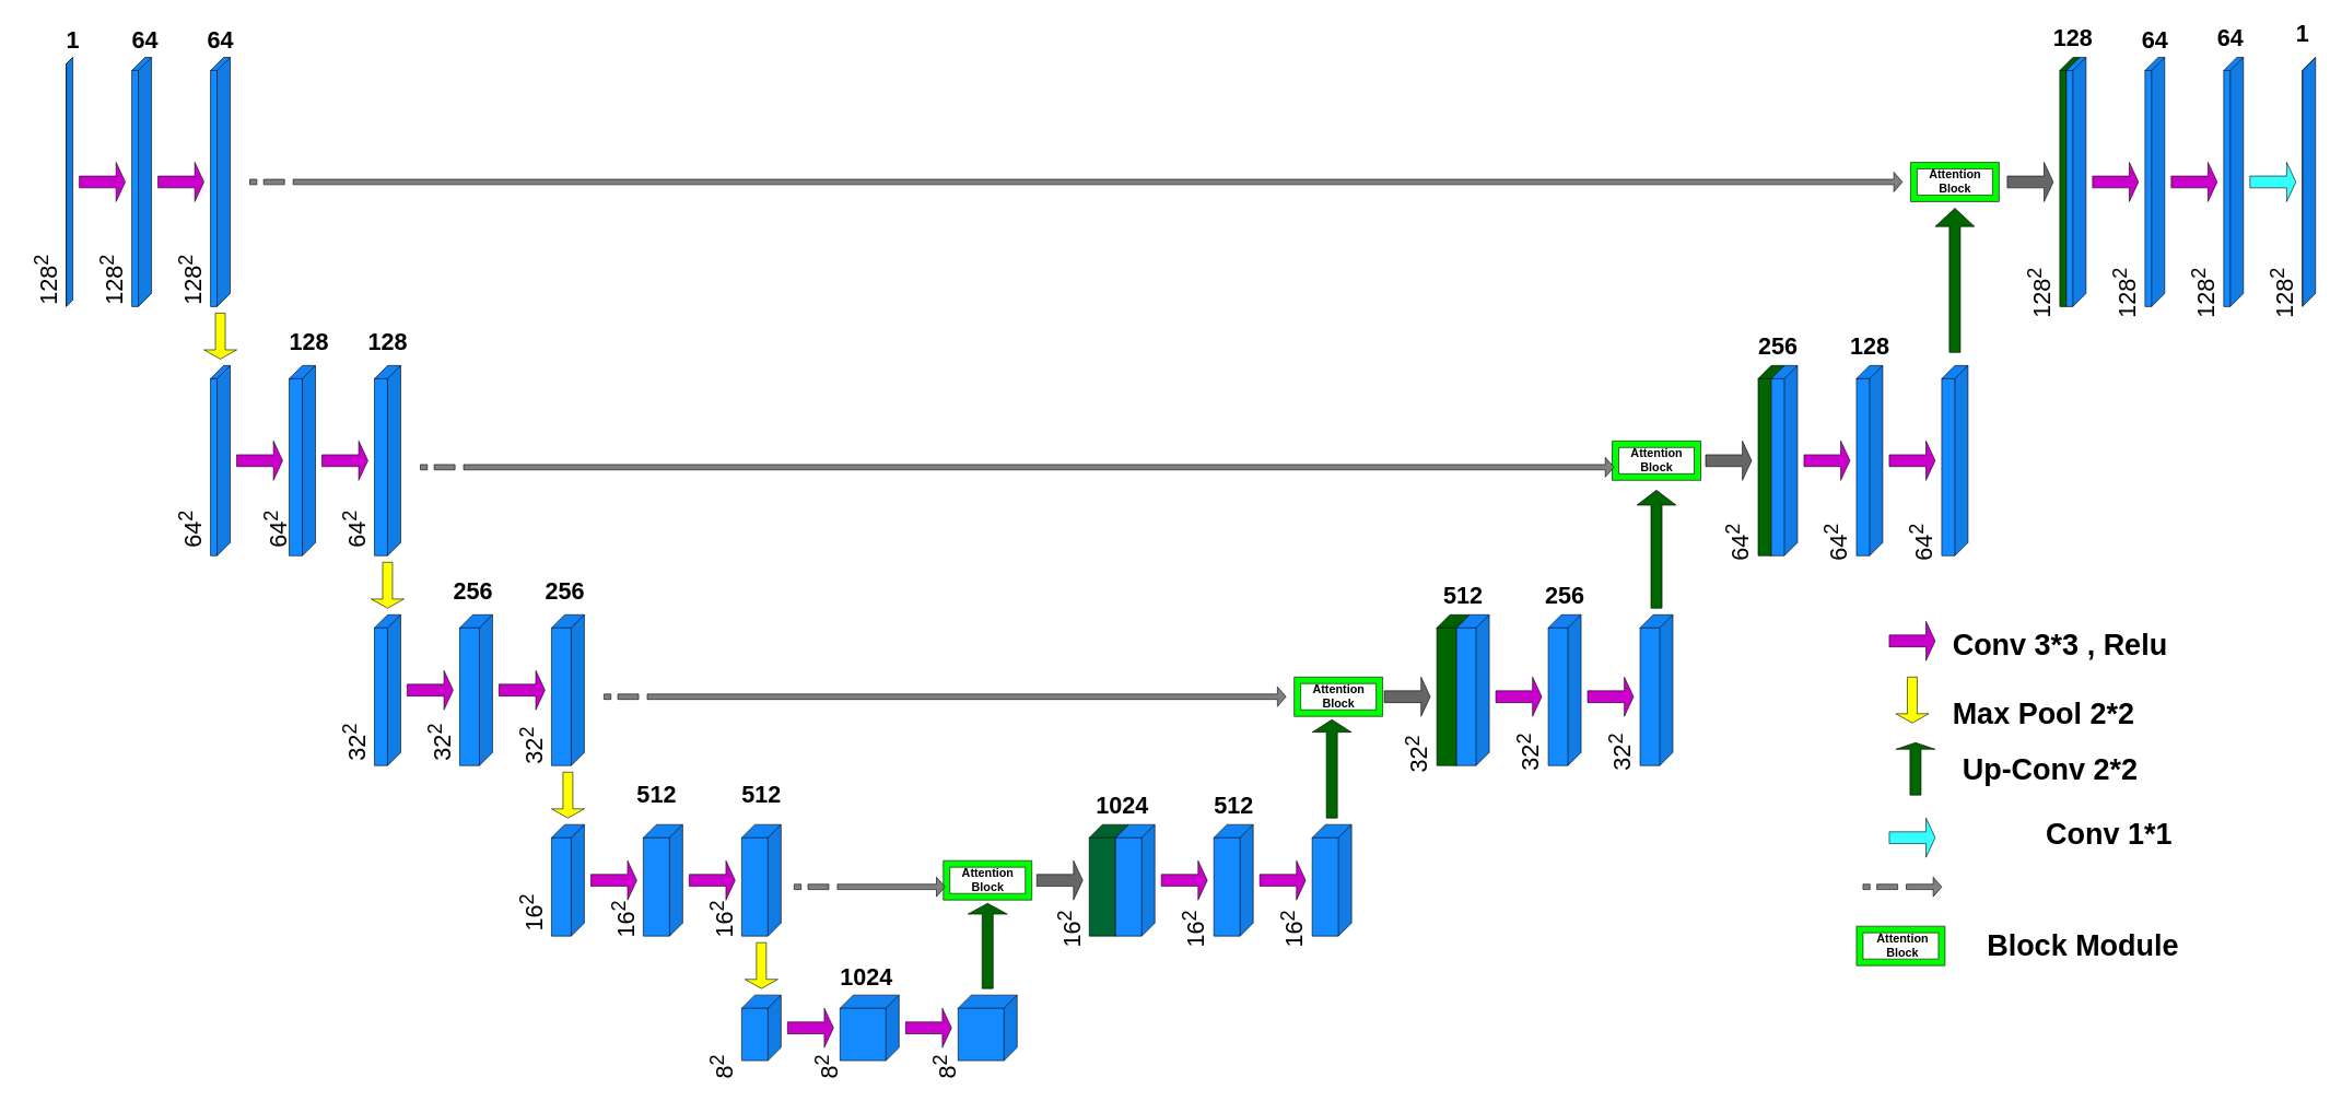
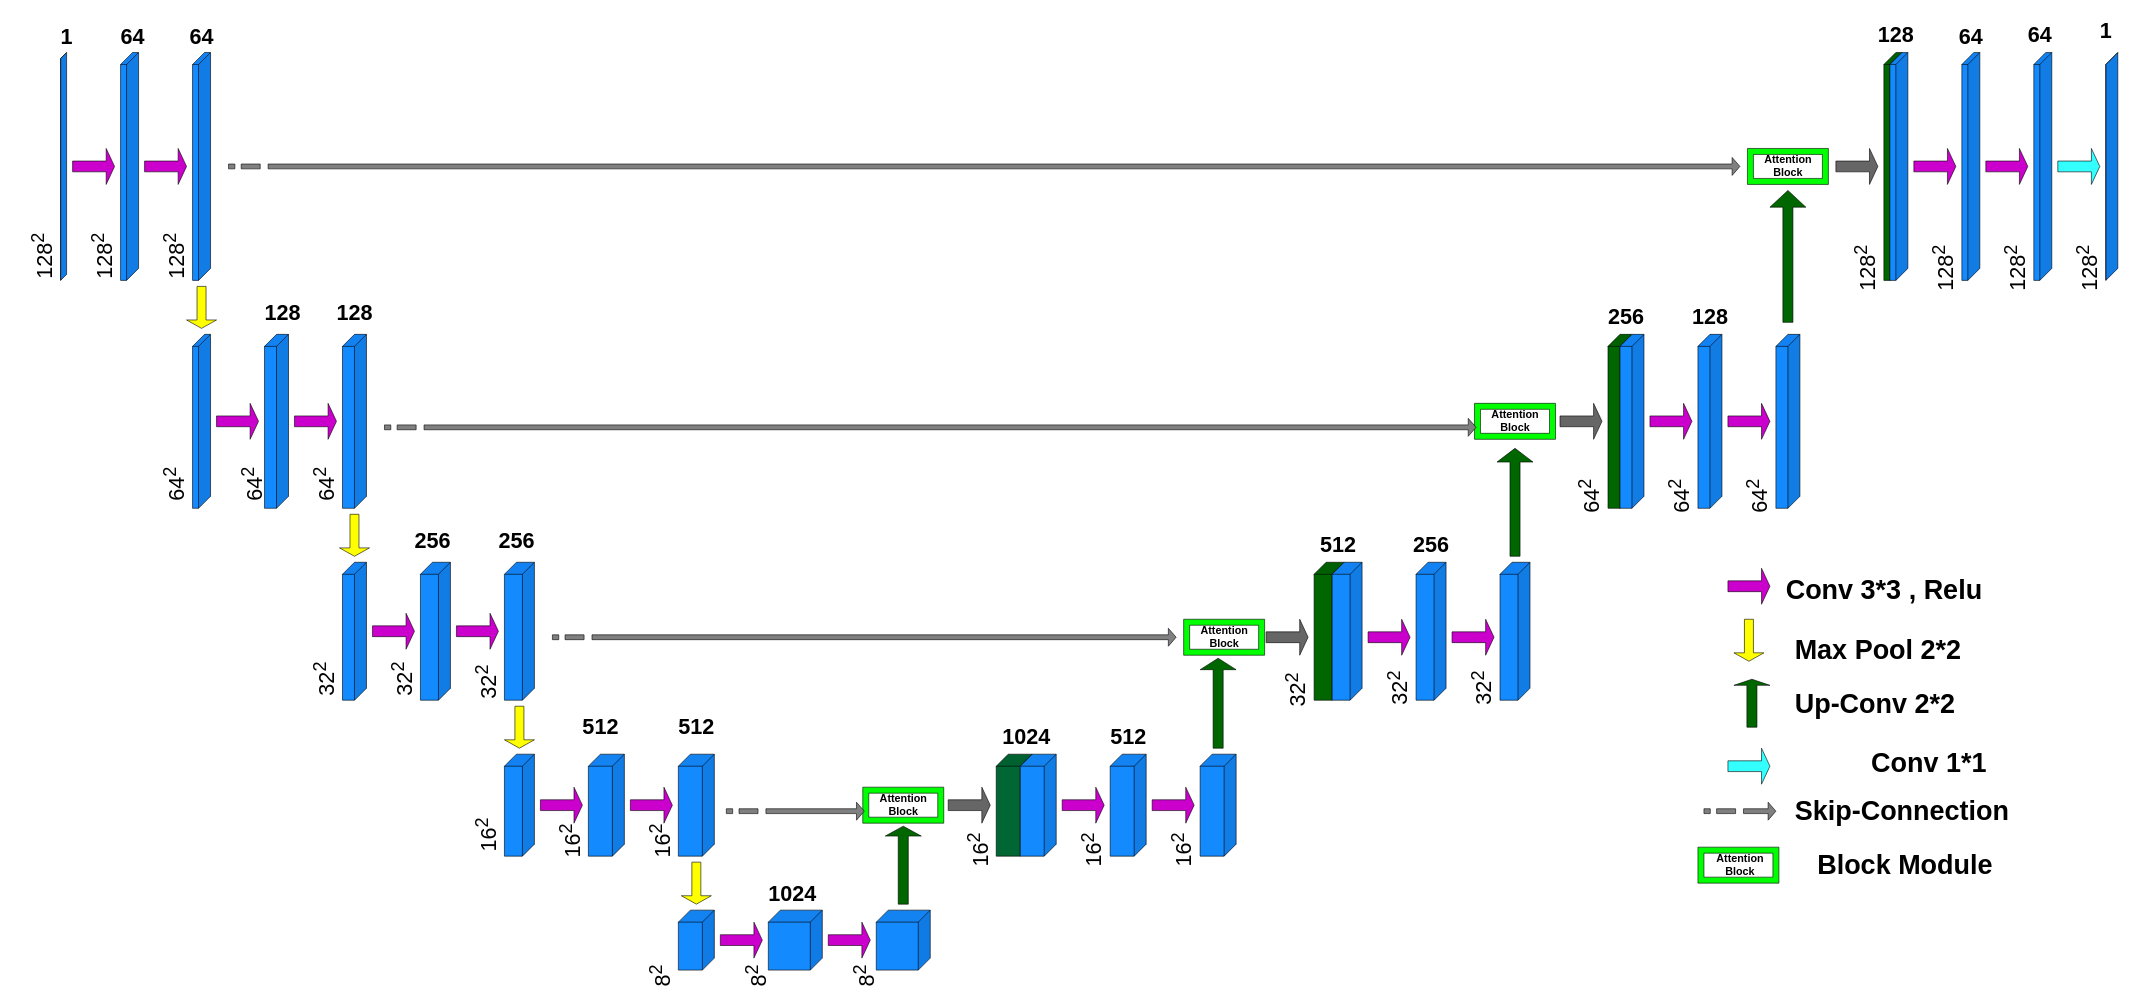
- <mxCell id="83" value="&lt;font size=&quot;1&quot; style=&quot;&quot;&gt;&lt;b style=&quot;font-size: 45px;&quot;&gt;Max Pool 2*2&lt;/b&gt;&lt;/font&gt;" style="text;html=1;align=center;verticalAlign=middle;resizable=0;points=[];autosize=1;strokeColor=none;fillColor=none;" parent="1" vertex="1"><mxGeometry x="2965" y="1052" width="300" height="70" as="geometry" /></mxCell>
+ <mxCell id="83" value="&lt;font size=&quot;1&quot; style=&quot;&quot;&gt;&lt;b style=&quot;font-size: 45px;&quot;&gt;Max Pool 2*2&lt;/b&gt;&lt;/font&gt;" style="text;html=1;align=center;verticalAlign=middle;resizable=0;points=[];autosize=1;strokeColor=none;fillColor=none;" parent="1" vertex="1"><mxGeometry x="2980" y="1047" width="300" height="70" as="geometry" /></mxCell>
+ <mxCell id="86" value="&lt;font size=&quot;1&quot; style=&quot;&quot;&gt;&lt;b style=&quot;font-size: 45px;&quot;&gt;Skip-Connection&lt;/b&gt;&lt;/font&gt;" style="text;html=1;align=center;verticalAlign=middle;resizable=0;points=[];autosize=1;strokeColor=none;fillColor=none;" parent="1" vertex="1"><mxGeometry x="2980" y="1317" width="380" height="70" as="geometry" /></mxCell>
